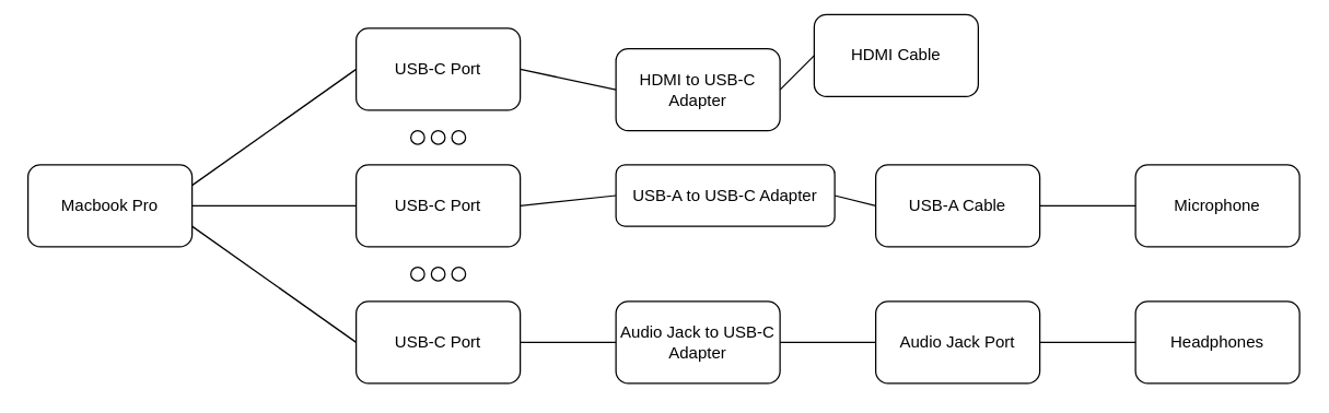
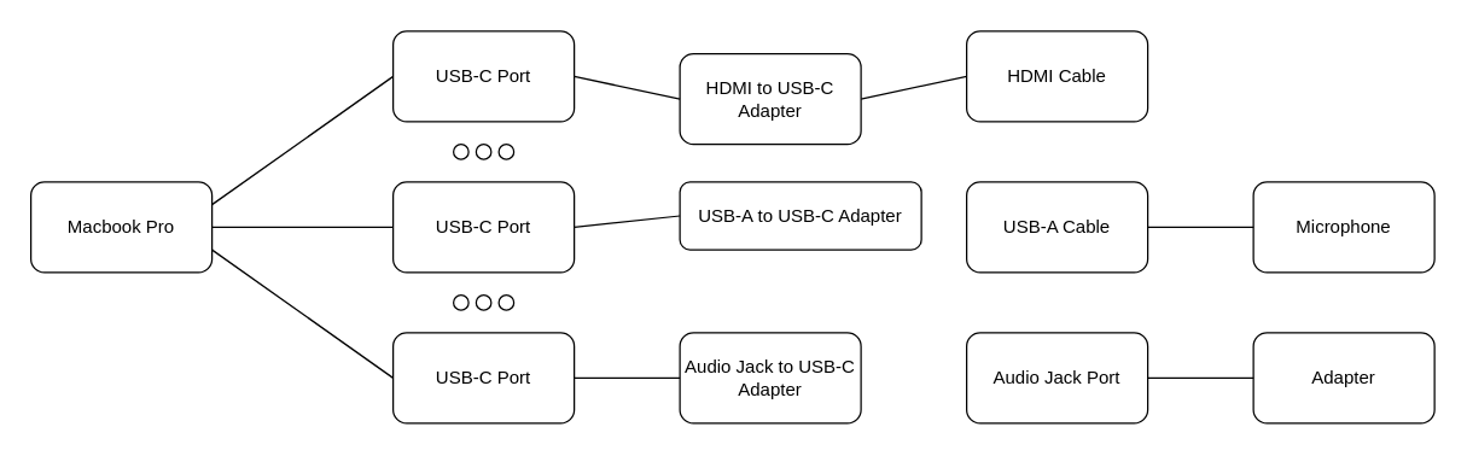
- <mxCell id="25" value="HDMI Cable" style="rounded=1;whiteSpace=wrap;html=1;" parent="1" vertex="1"><mxGeometry x="595" y="10" width="120" height="60" as="geometry" /></mxCell>
+ <mxCell id="25" value="HDMI Cable" style="rounded=1;whiteSpace=wrap;html=1;" parent="1" vertex="1"><mxGeometry x="640" y="20" width="120" height="60" as="geometry" /></mxCell>
- <mxCell id="30" style="edgeStyle=none;html=1;exitX=1;exitY=0.5;exitDx=0;exitDy=0;entryX=0;entryY=0.5;entryDx=0;entryDy=0;endArrow=none;endFill=0;" parent="1" source="19" target="24" edge="1"><mxGeometry relative="1" as="geometry"><mxPoint x="580" y="260" as="sourcePoint" /><mxPoint x="650" y="260" as="targetPoint" /></mxGeometry></mxCell>
- <mxCell id="29" style="edgeStyle=none;html=1;exitX=1;exitY=0.5;exitDx=0;exitDy=0;entryX=0;entryY=0.5;entryDx=0;entryDy=0;endArrow=none;endFill=0;" parent="1" source="20" target="21" edge="1"><mxGeometry relative="1" as="geometry"><mxPoint x="770" y="260" as="sourcePoint" /><mxPoint x="840" y="260" as="targetPoint" /></mxGeometry></mxCell>
- <mxCell id="22" value="Headphones" style="rounded=1;whiteSpace=wrap;html=1;" parent="1" vertex="1"><mxGeometry x="830" y="220" width="120" height="60" as="geometry" /></mxCell>
+ <mxCell id="22" value="Adapter" style="rounded=1;whiteSpace=wrap;html=1;" parent="1" vertex="1"><mxGeometry x="830" y="220" width="120" height="60" as="geometry" /></mxCell>
